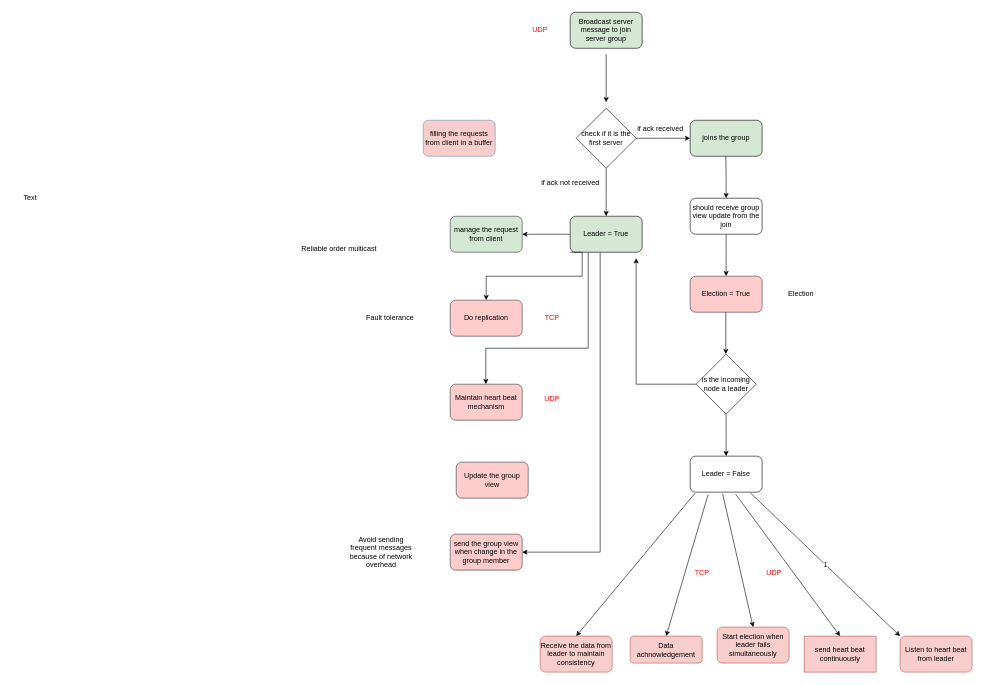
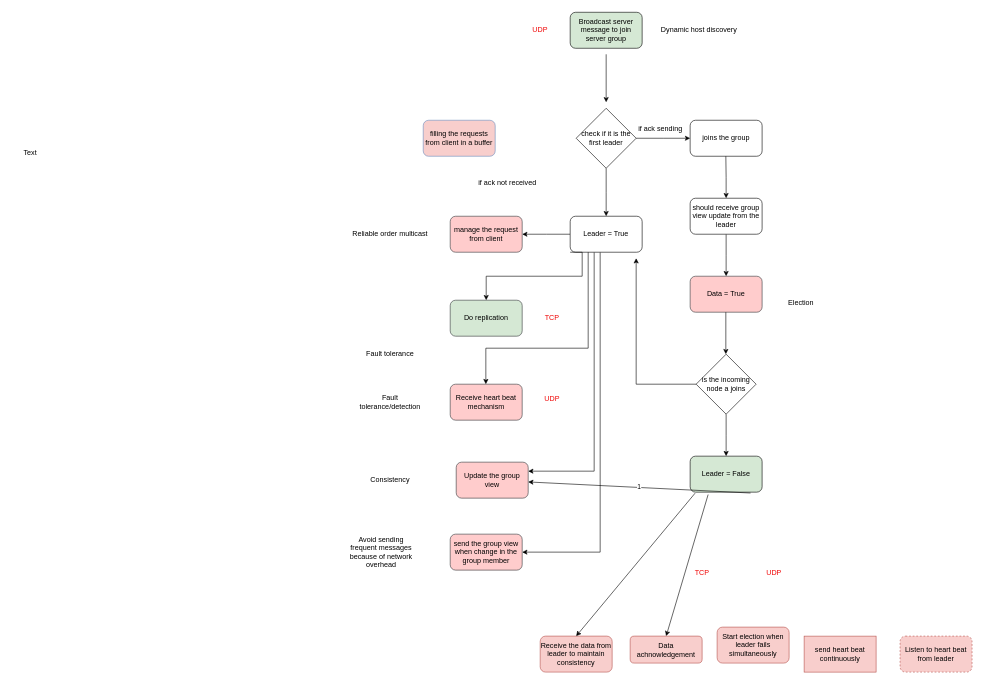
+ <mxCell id="36" value="Dynamic host discovery" style="text;html=1;align=center;verticalAlign=middle;whiteSpace=wrap;rounded=0;" vertex="1" parent="1"><mxGeometry x="1100" y="35" width="130" height="30" as="geometry" /></mxCell>
- <mxCell id="7" value="if ack received" style="text;html=1;align=center;verticalAlign=middle;resizable=0;points=[];autosize=1;strokeColor=none;fillColor=none;" parent="1" vertex="1"><mxGeometry x="1050" y="200" width="100" height="30" as="geometry" /></mxCell>
+ <mxCell id="7" value="if ack sending" style="text;html=1;align=center;verticalAlign=middle;resizable=0;points=[];autosize=1;strokeColor=none;fillColor=none;" parent="1" vertex="1"><mxGeometry x="1050" y="200" width="100" height="30" as="geometry" /></mxCell>
- <mxCell id="4" value="check if it is the first server" style="rhombus;whiteSpace=wrap;html=1;" parent="1" vertex="1"><mxGeometry x="960" y="180" width="100" height="100" as="geometry" /></mxCell>
+ <mxCell id="4" value="check if it is the first leader" style="rhombus;whiteSpace=wrap;html=1;" parent="1" vertex="1"><mxGeometry x="960" y="180" width="100" height="100" as="geometry" /></mxCell>
- <mxCell id="13" value="joins the group" style="rounded=1;whiteSpace=wrap;html=1;fillColor=#d5e8d4;" parent="1" vertex="1"><mxGeometry x="1150" y="200" width="120" height="60" as="geometry" /></mxCell>
+ <mxCell id="13" value="joins the group" style="rounded=1;whiteSpace=wrap;html=1;" parent="1" vertex="1"><mxGeometry x="1150" y="200" width="120" height="60" as="geometry" /></mxCell>
- <mxCell id="8" value="if ack not received" style="text;html=1;align=center;verticalAlign=middle;resizable=0;points=[];autosize=1;strokeColor=none;fillColor=none;" parent="1" vertex="1"><mxGeometry x="890" y="290" width="120" height="30" as="geometry" /></mxCell>
+ <mxCell id="8" value="if ack not received" style="text;html=1;align=center;verticalAlign=middle;resizable=0;points=[];autosize=1;strokeColor=none;fillColor=none;" parent="1" vertex="1"><mxGeometry x="785" y="290" width="120" height="30" as="geometry" /></mxCell>
- <mxCell id="37" value="Text" style="text;html=1;align=center;verticalAlign=middle;whiteSpace=wrap;rounded=0;" vertex="1" parent="1"><mxGeometry x="20" y="315" width="60" height="30" as="geometry" /></mxCell>
+ <mxCell id="37" value="Text" style="text;html=1;align=center;verticalAlign=middle;whiteSpace=wrap;rounded=0;" vertex="1" parent="1"><mxGeometry x="20" y="240" width="60" height="30" as="geometry" /></mxCell>
- <mxCell id="16" value="should receive group view update from the join" style="rounded=1;whiteSpace=wrap;html=1;" parent="1" vertex="1"><mxGeometry x="1150" y="330" width="120" height="60" as="geometry" /></mxCell>
+ <mxCell id="16" value="should receive group view update from the leader" style="rounded=1;whiteSpace=wrap;html=1;" parent="1" vertex="1"><mxGeometry x="1150" y="330" width="120" height="60" as="geometry" /></mxCell>
- <mxCell id="24" value="manage the request from client" style="rounded=1;whiteSpace=wrap;html=1;fillColor=#d5e8d4;strokeColor=#36393d;" parent="1" vertex="1"><mxGeometry x="750" y="360" width="120" height="60" as="geometry" /></mxCell>
+ <mxCell id="24" value="manage the request from client" style="rounded=1;whiteSpace=wrap;html=1;fillColor=#ffcccc;strokeColor=#36393d;" parent="1" vertex="1"><mxGeometry x="750" y="360" width="120" height="60" as="geometry" /></mxCell>
- <mxCell id="12" value="Leader = True" style="rounded=1;whiteSpace=wrap;html=1;fillColor=#d5e8d4;" parent="1" vertex="1"><mxGeometry x="950" y="360" width="120" height="60" as="geometry" /></mxCell>
+ <mxCell id="12" value="Leader = True" style="rounded=1;whiteSpace=wrap;html=1;" parent="1" vertex="1"><mxGeometry x="950" y="360" width="120" height="60" as="geometry" /></mxCell>
- <mxCell id="31" value="Reliable order multicast" style="text;html=1;align=center;verticalAlign=middle;whiteSpace=wrap;rounded=0;" vertex="1" parent="1"><mxGeometry x="465" y="400" width="200" height="30" as="geometry" /></mxCell>
+ <mxCell id="31" value="Reliable order multicast" style="text;html=1;align=center;verticalAlign=middle;whiteSpace=wrap;rounded=0;" vertex="1" parent="1"><mxGeometry y="375" width="200" height="30" as="geometry" x="550" /></mxCell>
- <mxCell id="17" value="Election = True" style="rounded=1;whiteSpace=wrap;html=1;fillColor=#ffcccc;strokeColor=#36393d;" parent="1" vertex="1"><mxGeometry x="1150" y="460" width="120" height="60" as="geometry" /></mxCell>
+ <mxCell id="17" value="Data = True" style="rounded=1;whiteSpace=wrap;html=1;fillColor=#ffcccc;strokeColor=#36393d;" parent="1" vertex="1"><mxGeometry x="1150" y="460" width="120" height="60" as="geometry" /></mxCell>
- <mxCell id="34" value="Election" style="text;html=1;align=center;verticalAlign=middle;whiteSpace=wrap;rounded=0;" vertex="1" parent="1"><mxGeometry x="1280" y="475" width="110" height="30" as="geometry" /></mxCell>
+ <mxCell id="34" value="Election" style="text;html=1;align=center;verticalAlign=middle;whiteSpace=wrap;rounded=0;" vertex="1" parent="1"><mxGeometry x="1280" y="490" width="110" height="30" as="geometry" /></mxCell>
- <mxCell id="32" value="Fault tolerance" style="text;html=1;align=center;verticalAlign=middle;whiteSpace=wrap;rounded=0;" vertex="1" parent="1"><mxGeometry x="595" y="515" width="110" height="30" as="geometry" /></mxCell>
+ <mxCell id="32" value="Fault tolerance" style="text;html=1;align=center;verticalAlign=middle;whiteSpace=wrap;rounded=0;" vertex="1" parent="1"><mxGeometry x="595" y="575" width="110" height="30" as="geometry" /></mxCell>
- <mxCell id="25" value="Do replication" style="rounded=1;whiteSpace=wrap;html=1;fillColor=#ffcccc;strokeColor=#36393d;" parent="1" vertex="1"><mxGeometry x="750" y="500" width="120" height="60" as="geometry" /></mxCell>
+ <mxCell id="25" value="Do replication" style="rounded=1;whiteSpace=wrap;html=1;fillColor=#d5e8d4;strokeColor=#36393d;" parent="1" vertex="1"><mxGeometry x="750" y="500" width="120" height="60" as="geometry" /></mxCell>
- <mxCell id="20" value="is the incoming node a leader" style="rhombus;whiteSpace=wrap;html=1;" parent="1" vertex="1"><mxGeometry x="1160" y="590" width="100" height="100" as="geometry" /></mxCell>
+ <mxCell id="20" value="is the incoming node a joins" style="rhombus;whiteSpace=wrap;html=1;" parent="1" vertex="1"><mxGeometry x="1160" y="590" width="100" height="100" as="geometry" /></mxCell>
+ <mxCell id="33" value="Fault tolerance/detection" style="text;html=1;align=center;verticalAlign=middle;whiteSpace=wrap;rounded=0;" vertex="1" parent="1"><mxGeometry x="595" y="655" width="110" height="30" as="geometry" /></mxCell>
- <mxCell id="26" value="Maintain heart beat mechanism" style="rounded=1;whiteSpace=wrap;html=1;fillColor=#ffcccc;strokeColor=#36393d;" parent="1" vertex="1"><mxGeometry x="750" y="640" width="120" height="60" as="geometry" /></mxCell>
+ <mxCell id="26" value="Receive heart beat mechanism" style="rounded=1;whiteSpace=wrap;html=1;fillColor=#ffcccc;strokeColor=#36393d;" parent="1" vertex="1"><mxGeometry x="750" y="640" width="120" height="60" as="geometry" /></mxCell>
+ <mxCell id="10" style="edgeStyle=orthogonalEdgeStyle;rounded=0;orthogonalLoop=1;jettySize=auto;html=1;entryX=1;entryY=0.25;entryDx=0;entryDy=0;" edge="1" parent="1" source="12" target="28"><mxGeometry relative="1" as="geometry"><Array as="points"><mxPoint x="990" y="785" /></Array></mxGeometry></mxCell>
- <mxCell id="21" value="Leader = False" style="rounded=1;whiteSpace=wrap;html=1;" parent="1" vertex="1"><mxGeometry x="1150" y="760" width="120" height="60" as="geometry" /></mxCell>
+ <mxCell id="21" value="Leader = False" style="rounded=1;whiteSpace=wrap;html=1;fillColor=#d5e8d4;" parent="1" vertex="1"><mxGeometry x="1150" y="760" width="120" height="60" as="geometry" /></mxCell>
+ <mxCell id="35" value="Consistency" style="text;html=1;align=center;verticalAlign=middle;whiteSpace=wrap;rounded=0;" vertex="1" parent="1"><mxGeometry x="620" y="785" width="60" height="30" as="geometry" /></mxCell>
- <mxCell id="45" value="" style="endArrow=classic;html=1;rounded=0;entryX=0.5;entryY=0;entryDx=0;entryDy=0;exitX=0.451;exitY=1.042;exitDx=0;exitDy=0;exitPerimeter=0;" edge="1" parent="1" source="21" target="44"><mxGeometry width="50" height="50" relative="1" as="geometry"><mxPoint x="1175" y="820" as="sourcePoint" /><mxPoint x="1280" y="1060" as="targetPoint" /></mxGeometry></mxCell>
- <mxCell id="42" value="" style="endArrow=classic;html=1;rounded=0;entryX=0.5;entryY=0;entryDx=0;entryDy=0;exitX=0.632;exitY=1.056;exitDx=0;exitDy=0;exitPerimeter=0;" edge="1" parent="1" source="21" target="39"><mxGeometry width="50" height="50" relative="1" as="geometry"><mxPoint x="1205" y="820" as="sourcePoint" /><mxPoint x="995" y="1050" as="targetPoint" /></mxGeometry></mxCell>
- <mxCell id="43" value="1" style="endArrow=classic;html=1;rounded=0;entryX=0;entryY=0;entryDx=0;entryDy=0;exitX=0.839;exitY=1.024;exitDx=0;exitDy=0;exitPerimeter=0;" edge="1" parent="1" source="21" target="40"><mxGeometry width="50" height="50" relative="1" as="geometry"><mxPoint x="1375" y="820" as="sourcePoint" /><mxPoint x="1300" y="1050" as="targetPoint" /></mxGeometry></mxCell>
+ <mxCell id="43" value="1" style="endArrow=classic;html=1;rounded=0;exitX=0.839;exitY=1.024;exitDx=0;exitDy=0;exitPerimeter=0;" edge="1" parent="1" source="21" target="28"><mxGeometry width="50" height="50" relative="1" as="geometry"><mxPoint x="1375" y="820" as="sourcePoint" /><mxPoint x="1300" y="1050" as="targetPoint" /></mxGeometry></mxCell>
- <mxCell id="40" value="Listen to heart beat from leader" style="rounded=1;whiteSpace=wrap;html=1;fillColor=#f8cecc;strokeColor=#b85450;" vertex="1" parent="1"><mxGeometry x="1500" y="1060" width="120" height="60" as="geometry" /></mxCell>
+ <mxCell id="40" value="Listen to heart beat from leader" style="rounded=1;whiteSpace=wrap;html=1;fillColor=#f8cecc;strokeColor=#b85450;dashed=1;" vertex="1" parent="1"><mxGeometry x="1500" y="1060" width="120" height="60" as="geometry" /></mxCell>
